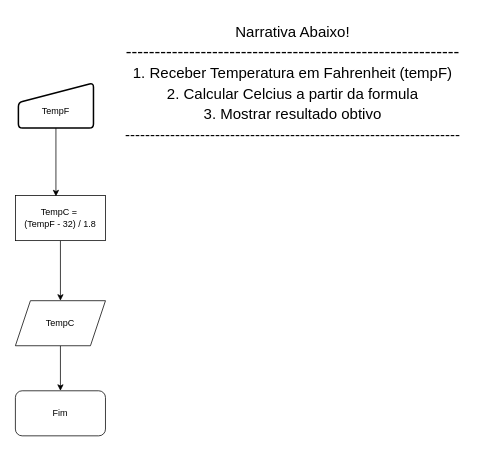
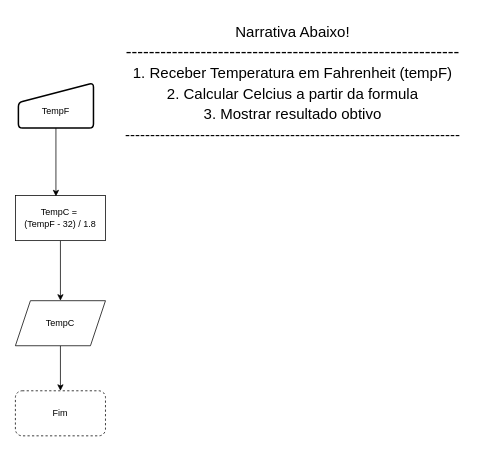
- <mxCell id="8" value="Fim" style="rounded=1;whiteSpace=wrap;html=1;" vertex="1" parent="1"><mxGeometry x="20" y="520" width="120" height="60" as="geometry" /></mxCell>
+ <mxCell id="8" value="Fim" style="rounded=1;whiteSpace=wrap;html=1;dashed=1;" vertex="1" parent="1"><mxGeometry x="20" y="520" width="120" height="60" as="geometry" /></mxCell>
